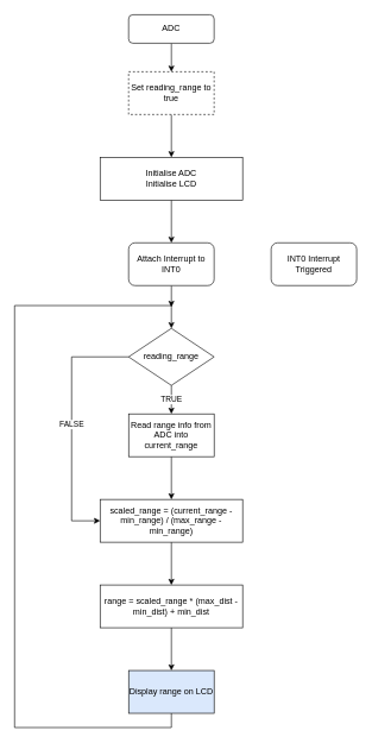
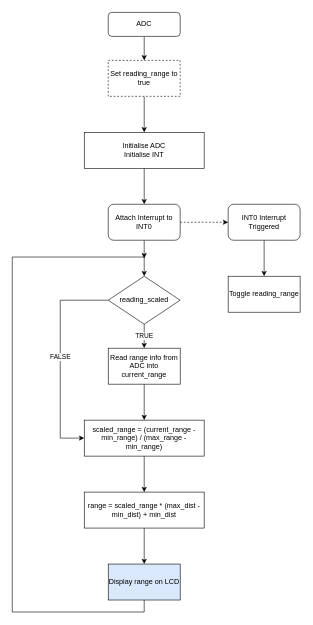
- <mxCell id="5" value="&lt;div&gt;Initialise ADC&lt;/div&gt;Initialise LCD" style="rounded=0;whiteSpace=wrap;html=1;" vertex="1" parent="1"><mxGeometry x="140" y="220" width="200" height="60" as="geometry" /></mxCell>
+ <mxCell id="5" value="&lt;div&gt;Initialise ADC&lt;/div&gt;Initialise INT" style="rounded=0;whiteSpace=wrap;html=1;" vertex="1" parent="1"><mxGeometry x="140" y="220" width="200" height="60" as="geometry" /></mxCell>
+ <mxCell id="9" style="edgeStyle=orthogonalEdgeStyle;rounded=0;orthogonalLoop=1;jettySize=auto;html=1;exitX=1;exitY=0.5;exitDx=0;exitDy=0;entryX=0;entryY=0.5;entryDx=0;entryDy=0;dashed=1;" edge="1" parent="1" source="10" target="12"><mxGeometry relative="1" as="geometry" /></mxCell>
+ <mxCell id="11" style="edgeStyle=orthogonalEdgeStyle;rounded=0;orthogonalLoop=1;jettySize=auto;html=1;exitX=0.5;exitY=1;exitDx=0;exitDy=0;entryX=0.5;entryY=0;entryDx=0;entryDy=0;" edge="1" parent="1" source="12" target="13"><mxGeometry relative="1" as="geometry" /></mxCell>
+ <mxCell id="13" value="&lt;div&gt;Toggle reading_range&lt;/div&gt;" style="rounded=0;whiteSpace=wrap;html=1;" vertex="1" parent="1"><mxGeometry x="380" y="460" width="120" height="60" as="geometry" /></mxCell>
- <mxCell id="16" value="reading_range" style="rhombus;whiteSpace=wrap;html=1;" vertex="1" parent="1"><mxGeometry x="180" y="460" width="120" height="80" as="geometry" /></mxCell>
+ <mxCell id="16" value="reading_scaled" style="rhombus;whiteSpace=wrap;html=1;" vertex="1" parent="1"><mxGeometry x="180" y="460" width="120" height="80" as="geometry" /></mxCell>
